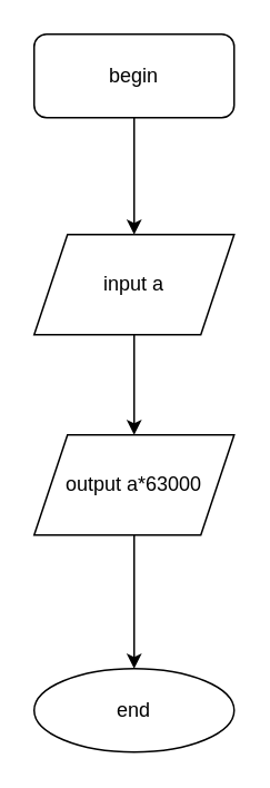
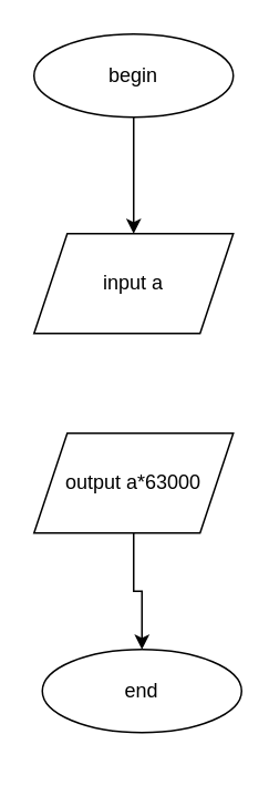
- <mxCell id="3" value="begin" style="whiteSpace=wrap;html=1;rounded=1;" vertex="1" parent="1"><mxGeometry x="20" y="20" width="120" height="50" as="geometry" /></mxCell>
+ <mxCell id="3" value="begin" style="ellipse;whiteSpace=wrap;html=1;" vertex="1" parent="1"><mxGeometry x="20" y="20" width="120" height="50" as="geometry" /></mxCell>
- <mxCell id="5" style="edgeStyle=orthogonalEdgeStyle;rounded=0;orthogonalLoop=1;jettySize=auto;html=1;" edge="1" parent="1" source="6" target="8"><mxGeometry relative="1" as="geometry" /></mxCell>
- <mxCell id="4" value="end" style="ellipse;whiteSpace=wrap;html=1;" vertex="1" parent="1"><mxGeometry x="20" y="400" width="120" height="50" as="geometry" /></mxCell>
+ <mxCell id="4" value="end" style="ellipse;whiteSpace=wrap;html=1;" vertex="1" parent="1"><mxGeometry x="25" y="390" width="120" height="50" as="geometry" /></mxCell>
